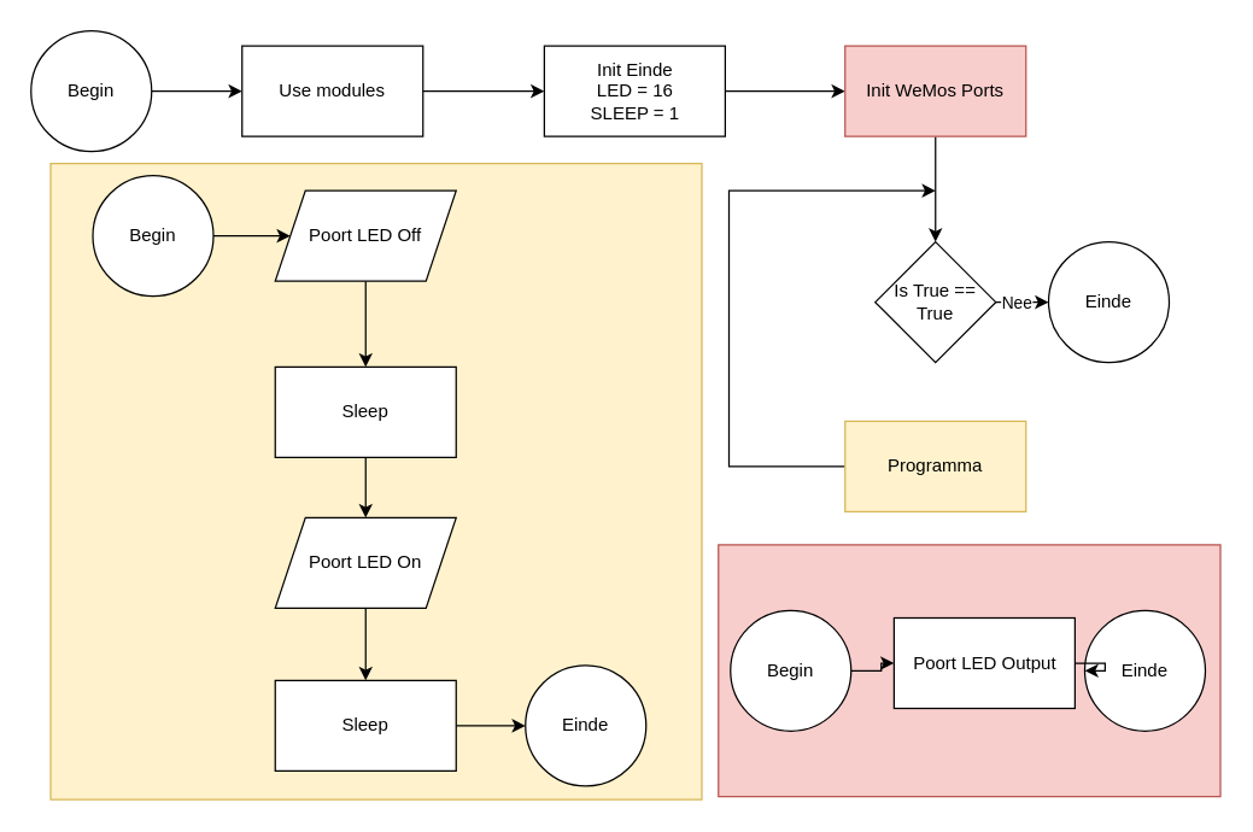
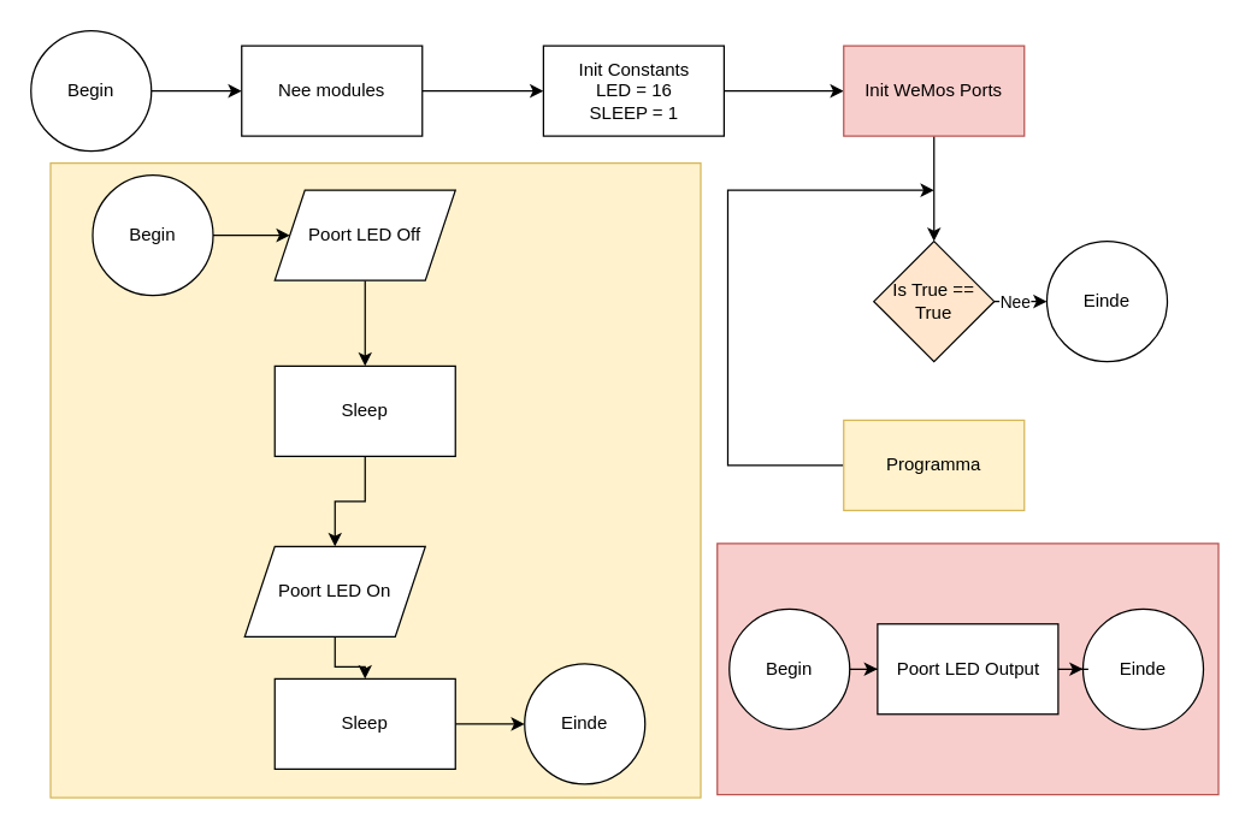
- <mxCell id="6" value="Use modules" style="whiteSpace=wrap;html=1;" parent="1" vertex="1"><mxGeometry x="160" y="30" width="120" height="60" as="geometry" /></mxCell>
+ <mxCell id="6" value="Nee modules" style="whiteSpace=wrap;html=1;" parent="1" vertex="1"><mxGeometry x="160" y="30" width="120" height="60" as="geometry" /></mxCell>
- <mxCell id="8" value="Init Einde&lt;br&gt;LED = 16&lt;br&gt;SLEEP = 1" style="whiteSpace=wrap;html=1;" parent="1" vertex="1"><mxGeometry x="360.5" y="30" width="120" height="60" as="geometry" /></mxCell>
+ <mxCell id="8" value="Init Constants&lt;br&gt;LED = 16&lt;br&gt;SLEEP = 1" style="whiteSpace=wrap;html=1;" parent="1" vertex="1"><mxGeometry x="360.5" y="30" width="120" height="60" as="geometry" /></mxCell>
- <mxCell id="13" value="Is True == True" style="rhombus;whiteSpace=wrap;html=1;" parent="1" vertex="1"><mxGeometry x="580" y="160" width="80" height="80" as="geometry" /></mxCell>
+ <mxCell id="13" value="Is True == True" style="rhombus;whiteSpace=wrap;html=1;fillColor=#ffe6cc;" parent="1" vertex="1"><mxGeometry x="580" y="160" width="80" height="80" as="geometry" /></mxCell>
- <mxCell id="23" value="Poort LED On" style="shape=parallelogram;perimeter=parallelogramPerimeter;whiteSpace=wrap;html=1;fixedSize=1;" parent="1" vertex="1"><mxGeometry x="182" y="343" width="120" height="60" as="geometry" /></mxCell>
+ <mxCell id="23" value="Poort LED On" style="shape=parallelogram;perimeter=parallelogramPerimeter;whiteSpace=wrap;html=1;fixedSize=1;" parent="1" vertex="1"><mxGeometry x="162" y="363" width="120" height="60" as="geometry" /></mxCell>
- <mxCell id="33" value="Poort LED Output" style="whiteSpace=wrap;html=1;" parent="1" vertex="1"><mxGeometry x="592.5" y="409.5" width="120" height="60" as="geometry" /></mxCell>
+ <mxCell id="33" value="Poort LED Output" style="whiteSpace=wrap;html=1;" parent="1" vertex="1"><mxGeometry x="582.5" y="414.5" width="120" height="60" as="geometry" /></mxCell>
